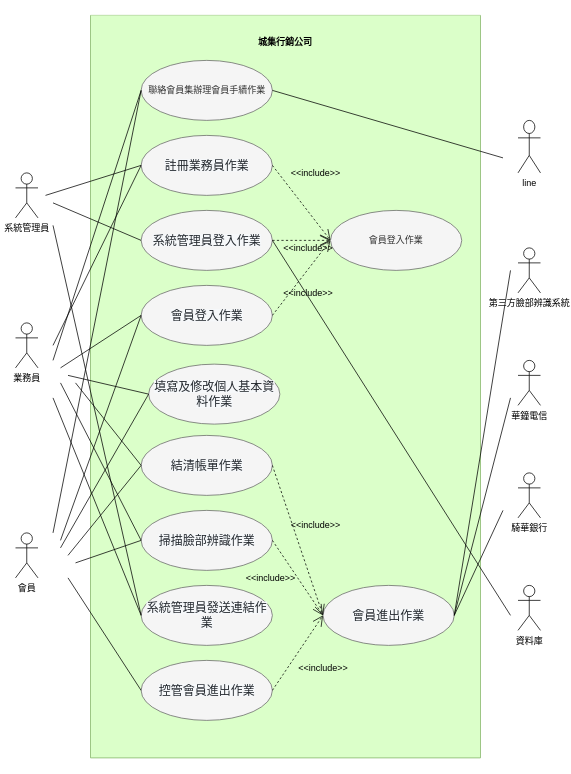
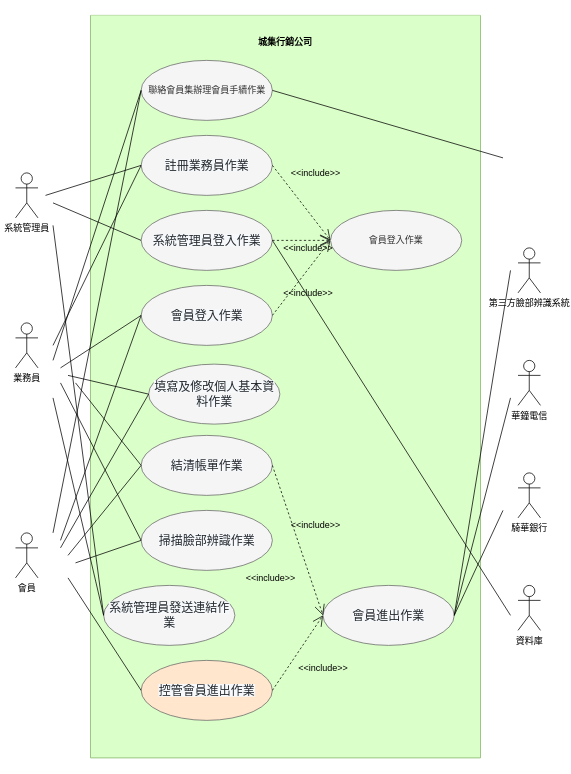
- <mxCell id="28" value="line" style="shape=umlActor;verticalLabelPosition=bottom;verticalAlign=top;html=1;outlineConnect=0;" vertex="1" parent="1"><mxGeometry x="690" y="160" width="30" height="70" as="geometry" /></mxCell>
- <mxCell id="21" value="" style="endArrow=open;endSize=12;dashed=1;html=1;rounded=0;exitX=1;exitY=0.5;exitDx=0;exitDy=0;entryX=0;entryY=0.5;entryDx=0;entryDy=0;" edge="1" parent="2" source="9" target="19"><mxGeometry width="160" relative="1" as="geometry"><mxPoint x="252.5" y="410" as="sourcePoint" /><mxPoint x="329.68" y="310.34" as="targetPoint" /><Array as="points" /></mxGeometry></mxCell>
- <mxCell id="16" value="&lt;div&gt;&lt;span style=&quot;background-color: rgb(246 , 248 , 250) ; color: rgb(36 , 41 , 47) ; font-size: 16px&quot;&gt;系統管理員發送連結作業&lt;/span&gt;&lt;br&gt;&lt;/div&gt;" style="ellipse;whiteSpace=wrap;html=1;strokeColor=#666666;fillColor=#f5f5f5;fontColor=#333333;" vertex="1" parent="2"><mxGeometry x="67.5" y="760" width="175" height="80" as="geometry" /></mxCell>
+ <mxCell id="16" value="&lt;div&gt;&lt;span style=&quot;background-color: rgb(246 , 248 , 250) ; color: rgb(36 , 41 , 47) ; font-size: 16px&quot;&gt;系統管理員發送連結作業&lt;/span&gt;&lt;br&gt;&lt;/div&gt;" style="ellipse;whiteSpace=wrap;html=1;strokeColor=#666666;fillColor=#f5f5f5;fontColor=#333333;" vertex="1" parent="2"><mxGeometry x="17.5" y="760" width="175" height="80" as="geometry" /></mxCell>
- <mxCell id="17" value="&lt;div&gt;&lt;span style=&quot;background-color: rgb(246 , 248 , 250) ; color: rgb(36 , 41 , 47) ; font-size: 16px&quot;&gt;控管會員進出作業&lt;/span&gt;&lt;br&gt;&lt;/div&gt;" style="ellipse;whiteSpace=wrap;html=1;strokeColor=#666666;fillColor=#f5f5f5;fontColor=#333333;" vertex="1" parent="2"><mxGeometry x="67.5" y="860" width="175" height="80" as="geometry" /></mxCell>
+ <mxCell id="17" value="&lt;div&gt;&lt;span style=&quot;background-color: rgb(246 , 248 , 250) ; color: rgb(36 , 41 , 47) ; font-size: 16px&quot;&gt;控管會員進出作業&lt;/span&gt;&lt;br&gt;&lt;/div&gt;" style="ellipse;whiteSpace=wrap;html=1;strokeColor=#666666;fillColor=#ffe6cc;fontColor=#333333;" vertex="1" parent="2"><mxGeometry x="67.5" y="860" width="175" height="80" as="geometry" /></mxCell>
